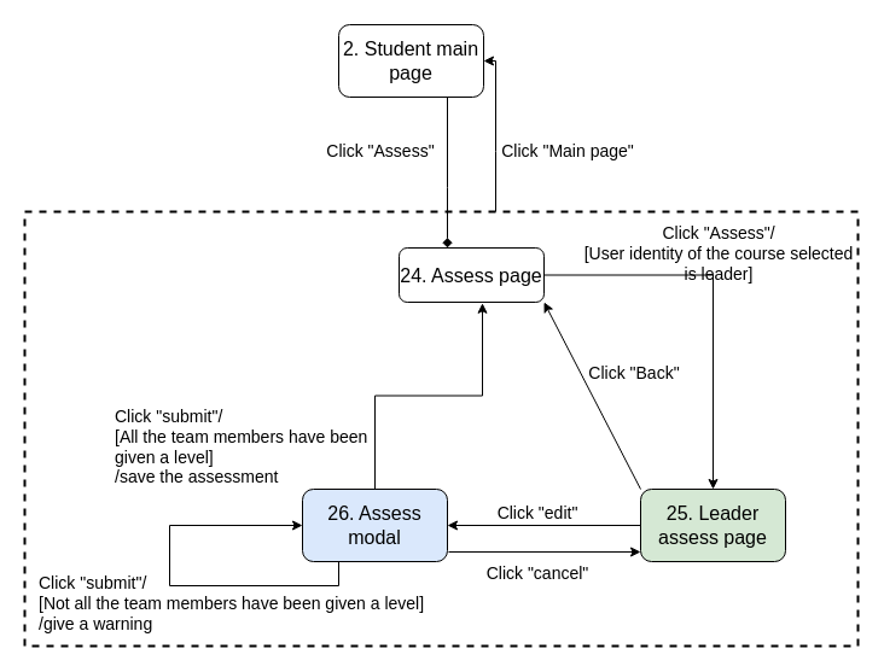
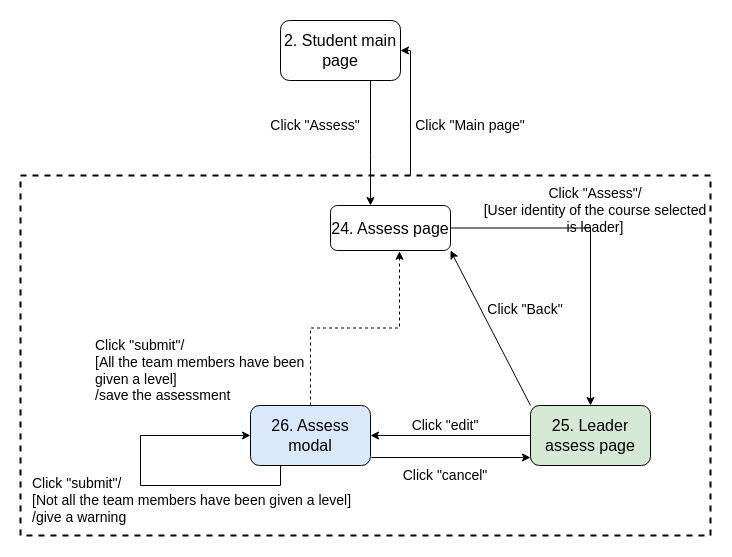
- <mxCell id="3" style="edgeStyle=orthogonalEdgeStyle;rounded=0;orthogonalLoop=1;jettySize=auto;html=1;endArrow=diamond;" parent="1" source="4" target="7" edge="1"><mxGeometry relative="1" as="geometry"><Array as="points"><mxPoint x="370" y="155" /><mxPoint x="370" y="155" /></Array></mxGeometry></mxCell>
+ <mxCell id="3" style="edgeStyle=orthogonalEdgeStyle;rounded=0;orthogonalLoop=1;jettySize=auto;html=1;" parent="1" source="4" target="7" edge="1"><mxGeometry relative="1" as="geometry"><Array as="points"><mxPoint x="370" y="155" /><mxPoint x="370" y="155" /></Array></mxGeometry></mxCell>
- <mxCell id="15" style="edgeStyle=orthogonalEdgeStyle;rounded=0;orthogonalLoop=1;jettySize=auto;html=1;exitX=0.5;exitY=0;exitDx=0;exitDy=0;entryX=0.575;entryY=1.017;entryDx=0;entryDy=0;entryPerimeter=0;" parent="1" source="16" target="7" edge="1"><mxGeometry relative="1" as="geometry" /></mxCell>
+ <mxCell id="15" style="edgeStyle=orthogonalEdgeStyle;rounded=0;orthogonalLoop=1;jettySize=auto;html=1;exitX=0.5;exitY=0;exitDx=0;exitDy=0;entryX=0.575;entryY=1.017;entryDx=0;entryDy=0;entryPerimeter=0;dashed=1;" parent="1" source="16" target="7" edge="1"><mxGeometry relative="1" as="geometry" /></mxCell>
